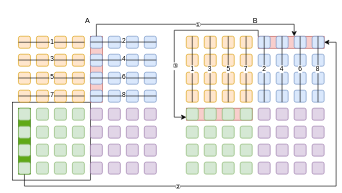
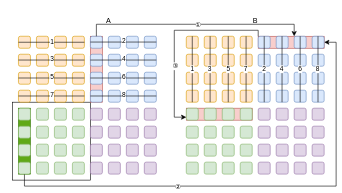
- <mxCell id="168" value="A" style="text;html=1;align=center;verticalAlign=middle;resizable=0;points=[];autosize=1;strokeColor=none;fillColor=none;" parent="1" vertex="1"><mxGeometry x="130" y="20" width="30" height="30" as="geometry" /></mxCell>
+ <mxCell id="168" value="A" style="text;html=1;align=center;verticalAlign=middle;resizable=0;points=[];autosize=1;strokeColor=none;fillColor=none;" parent="1" vertex="1"><mxGeometry x="165" y="20" width="30" height="30" as="geometry" /></mxCell>
